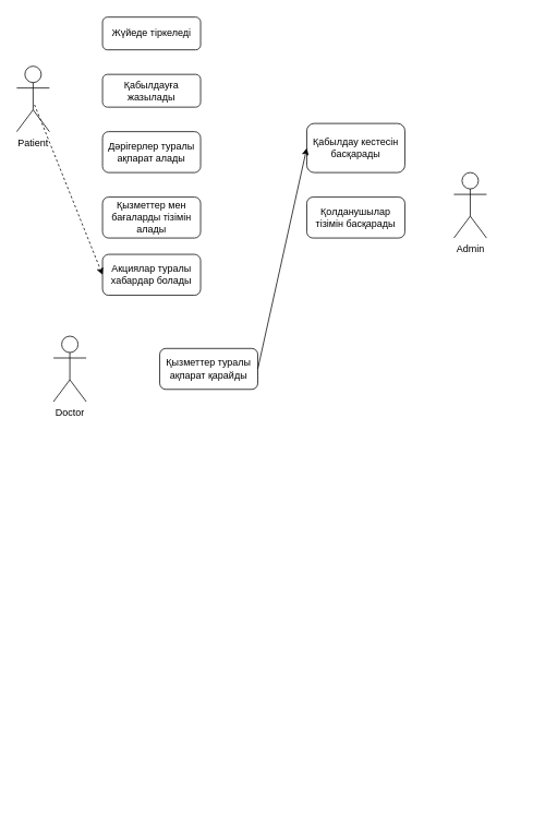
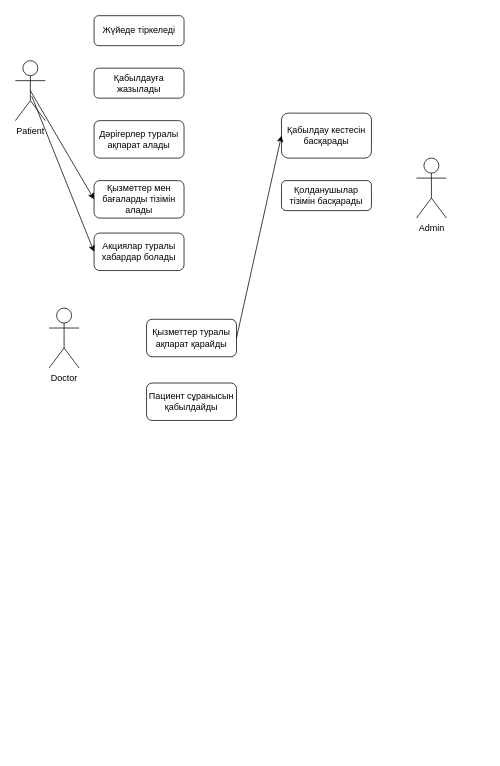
+ <mxCell id="19" value="" style="endArrow=classic;html=1;rounded=0;entryX=0;entryY=0.5;entryDx=0;entryDy=0;exitX=0.5;exitY=0.5;exitDx=0;exitDy=0;exitPerimeter=0;" edge="1" parent="1" source="5" target="11"><mxGeometry width="50" height="50" relative="1" as="geometry"><mxPoint x="295" y="320" as="sourcePoint" /><mxPoint x="345" y="270" as="targetPoint" /></mxGeometry></mxCell>
- <mxCell id="18" value="" style="endArrow=classic;html=1;rounded=0;entryX=0;entryY=0.5;entryDx=0;entryDy=0;exitX=0.545;exitY=0.59;exitDx=0;exitDy=0;exitPerimeter=0;dashed=1;" edge="1" parent="1" source="5" target="12"><mxGeometry width="50" height="50" relative="1" as="geometry"><mxPoint x="295" y="320" as="sourcePoint" /><mxPoint x="345" y="270" as="targetPoint" /></mxGeometry></mxCell>
+ <mxCell id="18" value="" style="endArrow=classic;html=1;rounded=0;entryX=0;entryY=0.5;entryDx=0;entryDy=0;exitX=0.545;exitY=0.59;exitDx=0;exitDy=0;exitPerimeter=0;" edge="1" parent="1" source="5" target="12"><mxGeometry width="50" height="50" relative="1" as="geometry"><mxPoint x="295" y="320" as="sourcePoint" /><mxPoint x="345" y="270" as="targetPoint" /></mxGeometry></mxCell>
- <mxCell id="15" value="Қолданушылар тізімін басқарады" style="rounded=1;whiteSpace=wrap;html=1;" parent="1" vertex="1"><mxGeometry x="375" y="240" width="120" height="50" as="geometry" /></mxCell>
+ <mxCell id="15" value="Қолданушылар тізімін басқарады" style="rounded=1;whiteSpace=wrap;html=1;" parent="1" vertex="1"><mxGeometry x="375" y="240" width="120" height="40" as="geometry" /></mxCell>
+ <mxCell id="17" value="Пациент сұранысын қабылдайды" style="rounded=1;whiteSpace=wrap;html=1;" vertex="1" parent="1"><mxGeometry x="195" y="510" width="120" height="50" as="geometry" /></mxCell>
